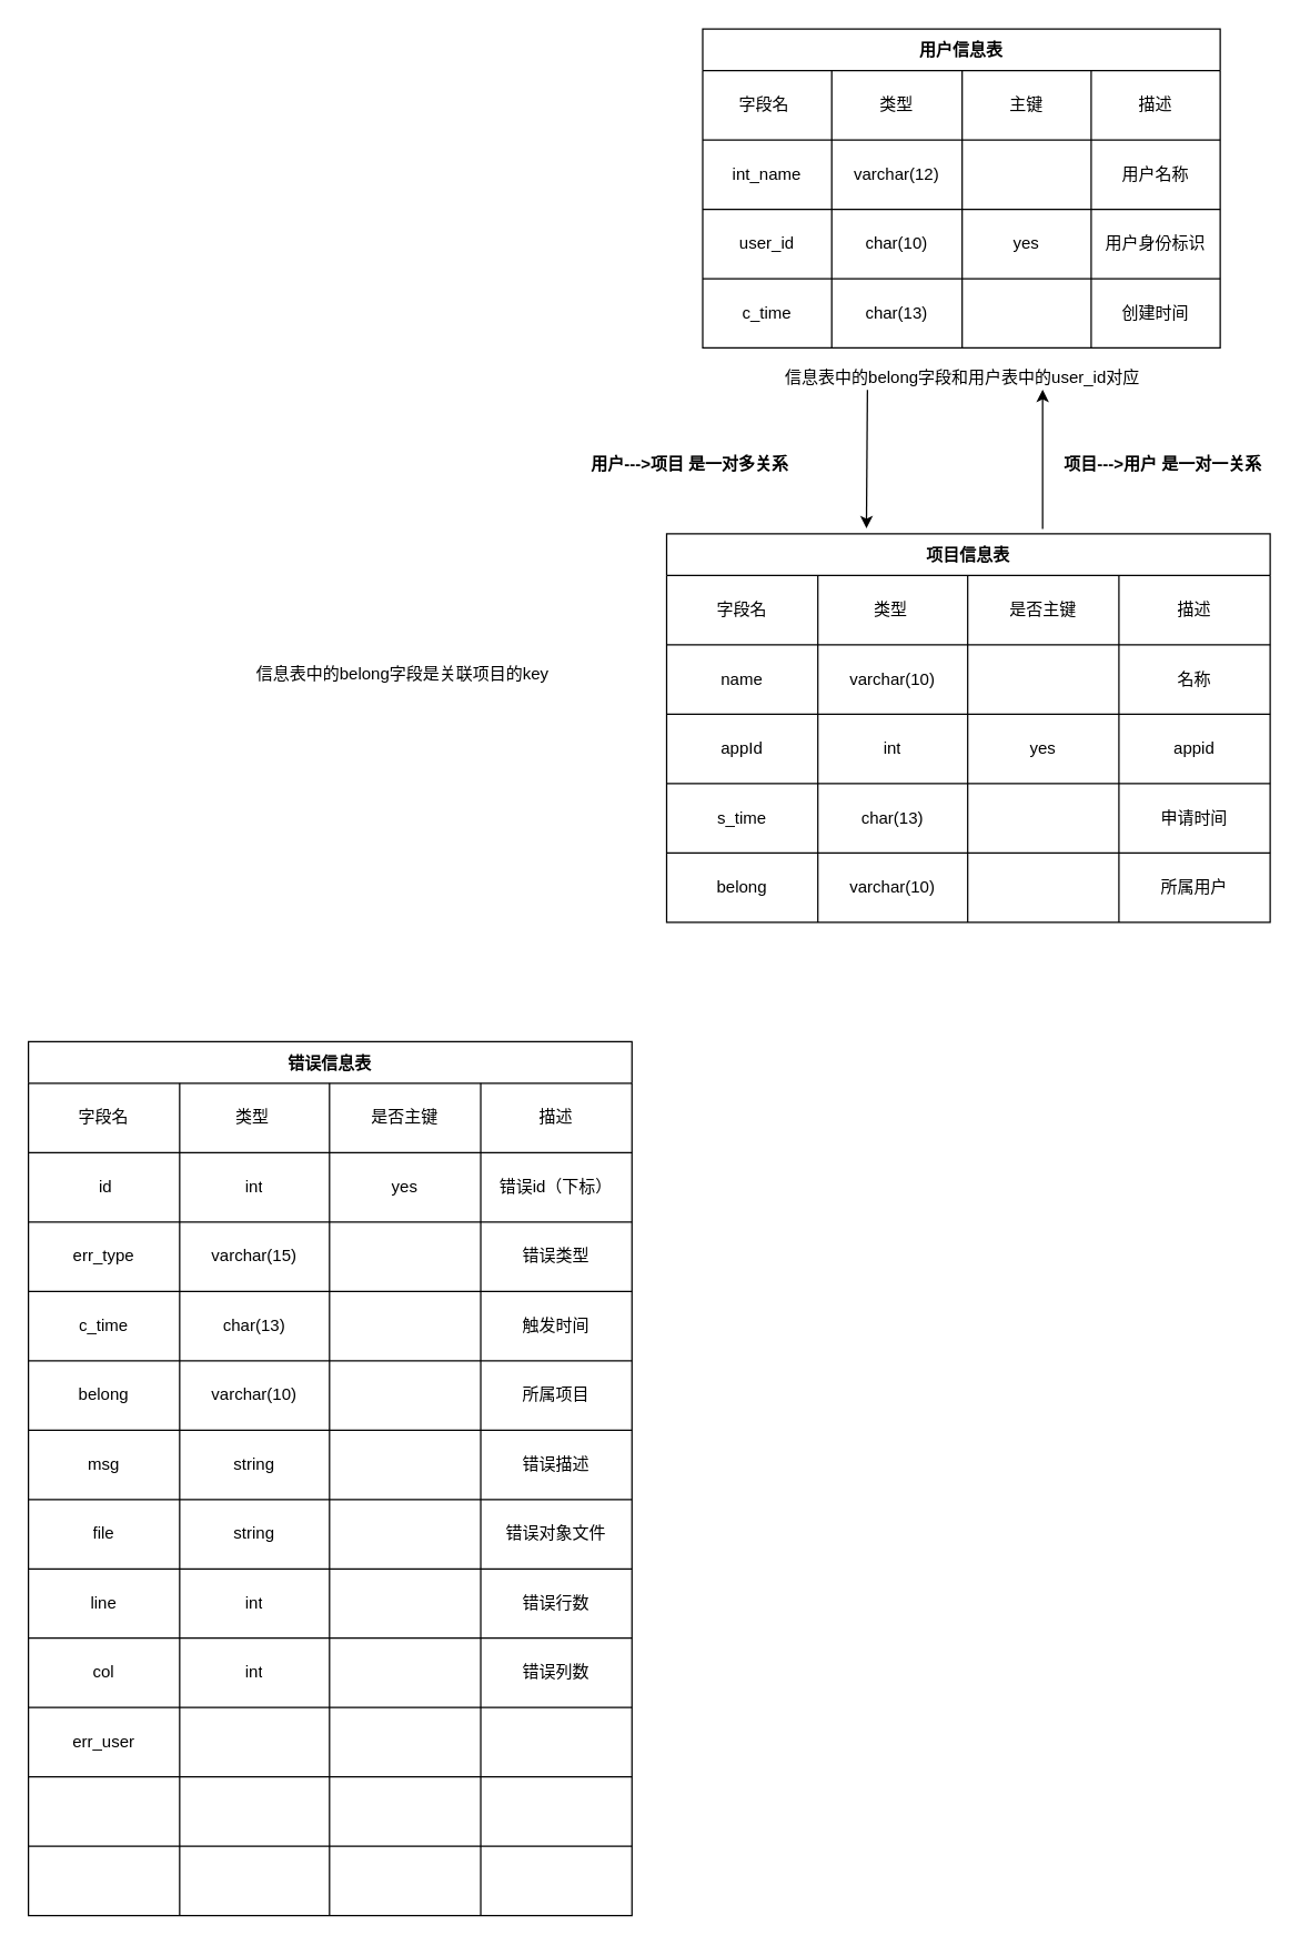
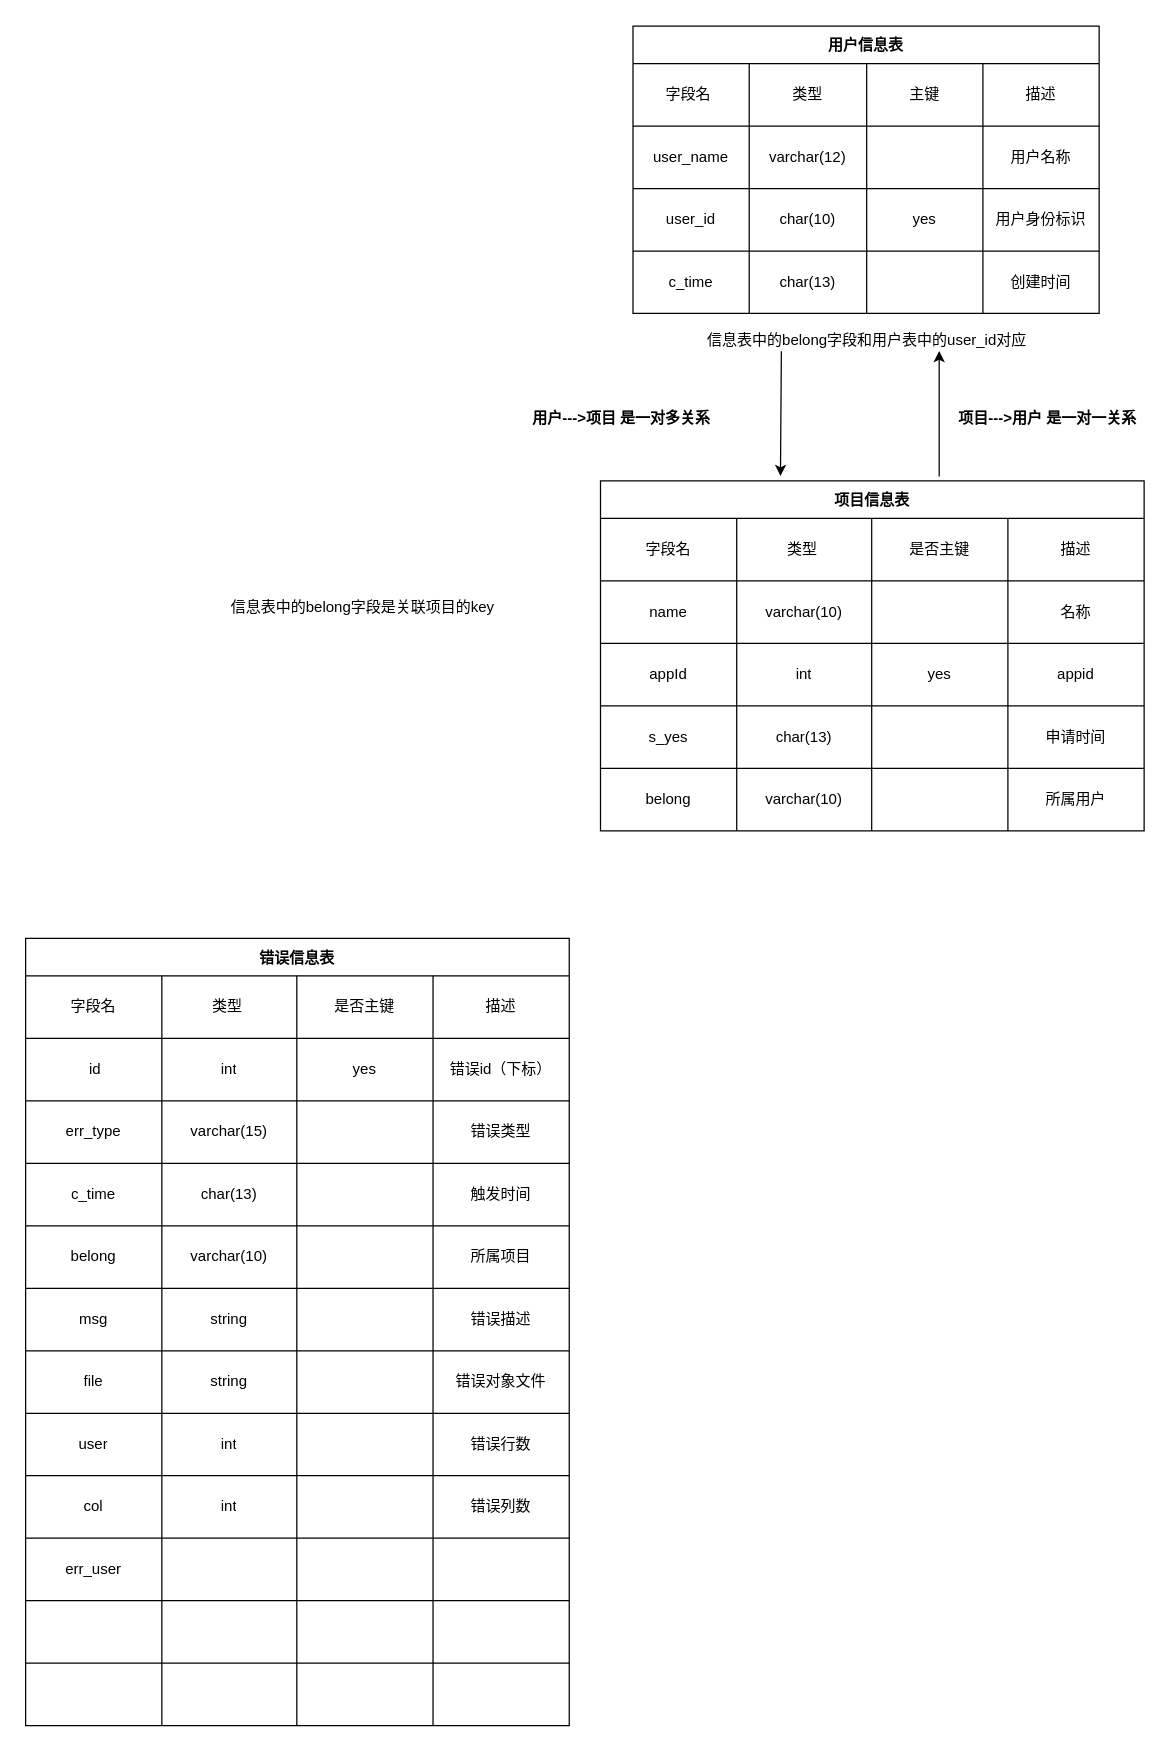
- <mxCell id="9" value="int_name" style="shape=partialRectangle;html=1;whiteSpace=wrap;connectable=0;fillColor=none;top=0;left=0;bottom=0;right=0;overflow=hidden;" vertex="1" parent="8"><mxGeometry width="93" height="50" as="geometry"><mxRectangle width="93" height="50" as="alternateBounds" /></mxGeometry></mxCell>
+ <mxCell id="9" value="user_name" style="shape=partialRectangle;html=1;whiteSpace=wrap;connectable=0;fillColor=none;top=0;left=0;bottom=0;right=0;overflow=hidden;" vertex="1" parent="8"><mxGeometry width="93" height="50" as="geometry"><mxRectangle width="93" height="50" as="alternateBounds" /></mxGeometry></mxCell>
- <mxCell id="40" value="s_time" style="shape=partialRectangle;html=1;whiteSpace=wrap;connectable=0;fillColor=none;top=0;left=0;bottom=0;right=0;overflow=hidden;" vertex="1" parent="39"><mxGeometry width="109" height="50" as="geometry"><mxRectangle width="109" height="50" as="alternateBounds" /></mxGeometry></mxCell>
+ <mxCell id="40" value="s_yes" style="shape=partialRectangle;html=1;whiteSpace=wrap;connectable=0;fillColor=none;top=0;left=0;bottom=0;right=0;overflow=hidden;" vertex="1" parent="39"><mxGeometry width="109" height="50" as="geometry"><mxRectangle width="109" height="50" as="alternateBounds" /></mxGeometry></mxCell>
- <mxCell id="91" value="line" style="shape=partialRectangle;html=1;whiteSpace=wrap;connectable=0;fillColor=none;top=0;left=0;bottom=0;right=0;overflow=hidden;" vertex="1" parent="90"><mxGeometry width="109" height="50" as="geometry"><mxRectangle width="109" height="50" as="alternateBounds" /></mxGeometry></mxCell>
+ <mxCell id="91" value="user" style="shape=partialRectangle;html=1;whiteSpace=wrap;connectable=0;fillColor=none;top=0;left=0;bottom=0;right=0;overflow=hidden;" vertex="1" parent="90"><mxGeometry width="109" height="50" as="geometry"><mxRectangle width="109" height="50" as="alternateBounds" /></mxGeometry></mxCell>
